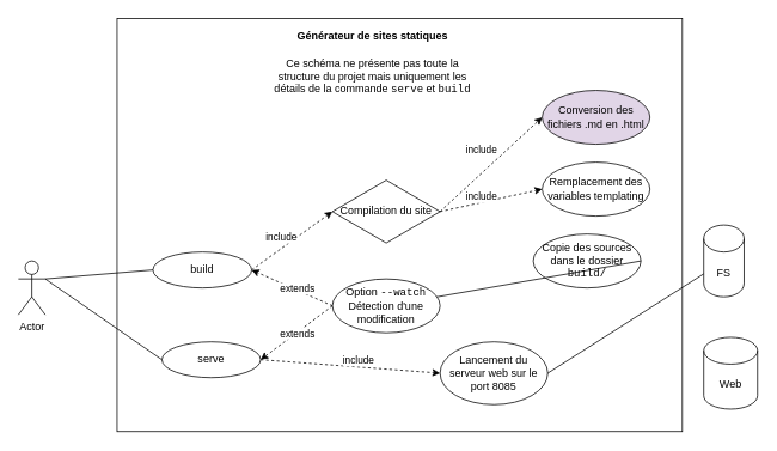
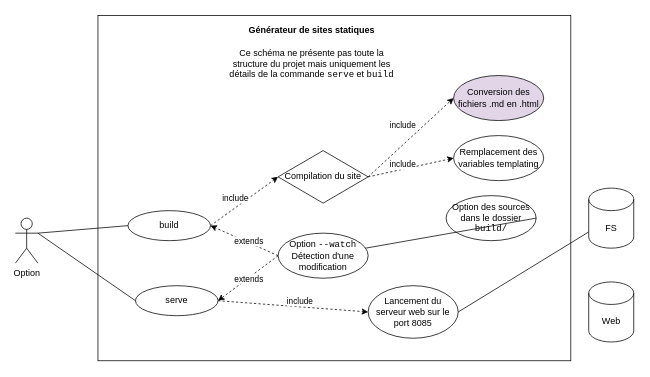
- <mxCell id="9" value="Copie des sources dans le dossier &lt;font face=&quot;Courier New&quot;&gt;build/&lt;/font&gt;" style="ellipse;whiteSpace=wrap;html=1;" vertex="1" parent="1"><mxGeometry x="593.84" y="260" width="120" height="60" as="geometry" /></mxCell>
+ <mxCell id="9" value="Option des sources dans le dossier &lt;font face=&quot;Courier New&quot;&gt;build/&lt;/font&gt;" style="ellipse;whiteSpace=wrap;html=1;" vertex="1" parent="1"><mxGeometry x="593.84" y="260" width="120" height="60" as="geometry" /></mxCell>
- <mxCell id="8" value="FS" style="shape=cylinder3;whiteSpace=wrap;html=1;boundedLbl=1;backgroundOutline=1;size=15;fillColor=none;" vertex="1" parent="1"><mxGeometry x="783.84" y="250" width="45" height="80" as="geometry" /></mxCell>
+ <mxCell id="8" value="FS" style="shape=cylinder3;whiteSpace=wrap;html=1;boundedLbl=1;backgroundOutline=1;size=15;fillColor=none;" vertex="1" parent="1"><mxGeometry x="783.84" y="250" width="60" height="80" as="geometry" /></mxCell>
- <mxCell id="2" value="Actor" style="shape=umlActor;verticalLabelPosition=bottom;verticalAlign=top;html=1;outlineConnect=0;" vertex="1" parent="1"><mxGeometry x="20" y="290" width="30" height="60" as="geometry" /></mxCell>
+ <mxCell id="2" value="Option" style="shape=umlActor;verticalLabelPosition=bottom;verticalAlign=top;html=1;outlineConnect=0;" vertex="1" parent="1"><mxGeometry x="20" y="290" width="30" height="60" as="geometry" /></mxCell>
